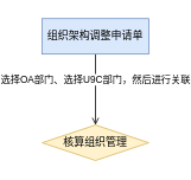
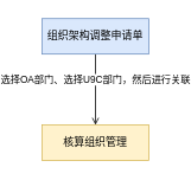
- <mxCell id="5" value="核算组织管理" style="rhombus;whiteSpace=wrap;html=1;fillColor=#fff2cc;strokeColor=#d6b656;" vertex="1" parent="1"><mxGeometry x="20" y="140" width="120" height="40" as="geometry" /></mxCell>
+ <mxCell id="5" value="核算组织管理" style="rounded=0;whiteSpace=wrap;html=1;fillColor=#fff2cc;strokeColor=#d6b656;" vertex="1" parent="1"><mxGeometry x="20" y="140" width="120" height="40" as="geometry" /></mxCell>
